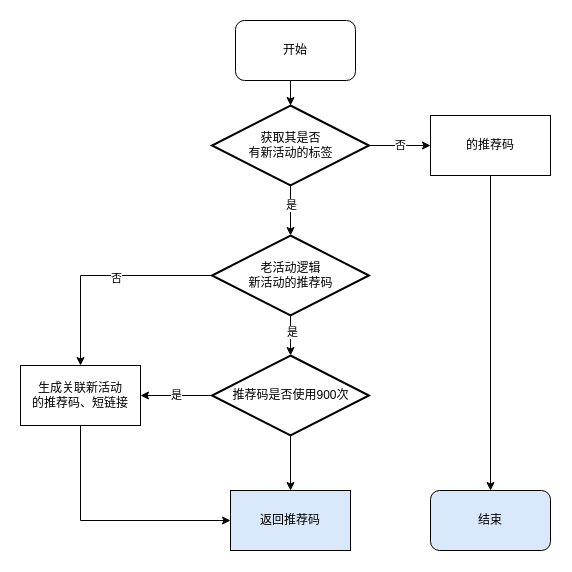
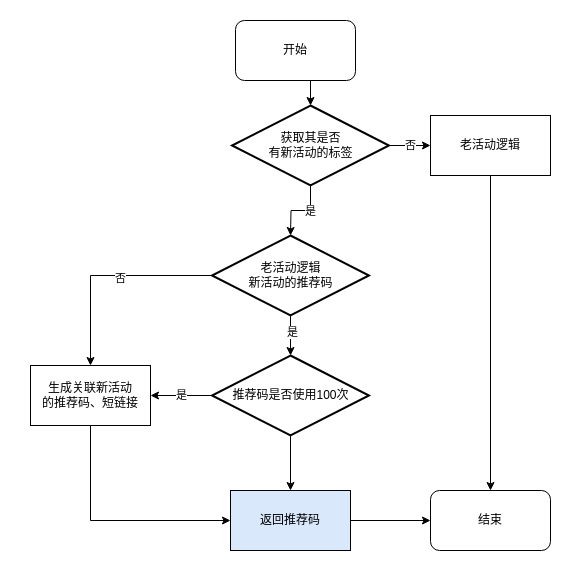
- <mxCell id="10" value="获取其是否&lt;br&gt;有新活动的标签" style="strokeWidth=2;html=1;shape=mxgraph.flowchart.decision;whiteSpace=wrap;" vertex="1" parent="1"><mxGeometry x="211.5" y="105" width="157" height="80" as="geometry" /></mxCell>
+ <mxCell id="10" value="获取其是否&lt;br&gt;有新活动的标签" style="strokeWidth=2;html=1;shape=mxgraph.flowchart.decision;whiteSpace=wrap;" vertex="1" parent="1"><mxGeometry x="231.5" y="105" width="157" height="80" as="geometry" /></mxCell>
- <mxCell id="6" value="的推荐码" style="rounded=0;whiteSpace=wrap;html=1;" vertex="1" parent="1"><mxGeometry x="430" y="115" width="120" height="60" as="geometry" /></mxCell>
+ <mxCell id="6" value="老活动逻辑" style="rounded=0;whiteSpace=wrap;html=1;" vertex="1" parent="1"><mxGeometry x="430" y="115" width="120" height="60" as="geometry" /></mxCell>
- <mxCell id="17" value="生成关联新活动&lt;br&gt;的推荐码、短链接" style="rounded=0;whiteSpace=wrap;html=1;" vertex="1" parent="1"><mxGeometry x="20" y="365" width="120" height="60" as="geometry" /></mxCell>
+ <mxCell id="17" value="生成关联新活动&lt;br&gt;的推荐码、短链接" style="rounded=0;whiteSpace=wrap;html=1;" vertex="1" parent="1"><mxGeometry x="30" y="365" width="120" height="60" as="geometry" /></mxCell>
- <mxCell id="20" value="推荐码是否使用900次" style="strokeWidth=2;html=1;shape=mxgraph.flowchart.decision;whiteSpace=wrap;" vertex="1" parent="1"><mxGeometry x="211.5" y="355" width="157" height="80" as="geometry" /></mxCell>
+ <mxCell id="20" value="推荐码是否使用100次" style="strokeWidth=2;html=1;shape=mxgraph.flowchart.decision;whiteSpace=wrap;" vertex="1" parent="1"><mxGeometry x="211.5" y="355" width="157" height="80" as="geometry" /></mxCell>
+ <mxCell id="21" style="edgeStyle=orthogonalEdgeStyle;rounded=0;orthogonalLoop=1;jettySize=auto;html=1;exitX=1;exitY=0.5;exitDx=0;exitDy=0;entryX=0;entryY=0.5;entryDx=0;entryDy=0;" edge="1" parent="1" source="22" target="7"><mxGeometry relative="1" as="geometry" /></mxCell>
- <mxCell id="7" value="结束" style="rounded=1;whiteSpace=wrap;html=1;fillColor=#dae8fc;" vertex="1" parent="1"><mxGeometry x="430" y="490" width="120" height="60" as="geometry" /></mxCell>
+ <mxCell id="7" value="结束" style="rounded=1;whiteSpace=wrap;html=1;" vertex="1" parent="1"><mxGeometry x="430" y="490" width="120" height="60" as="geometry" /></mxCell>
